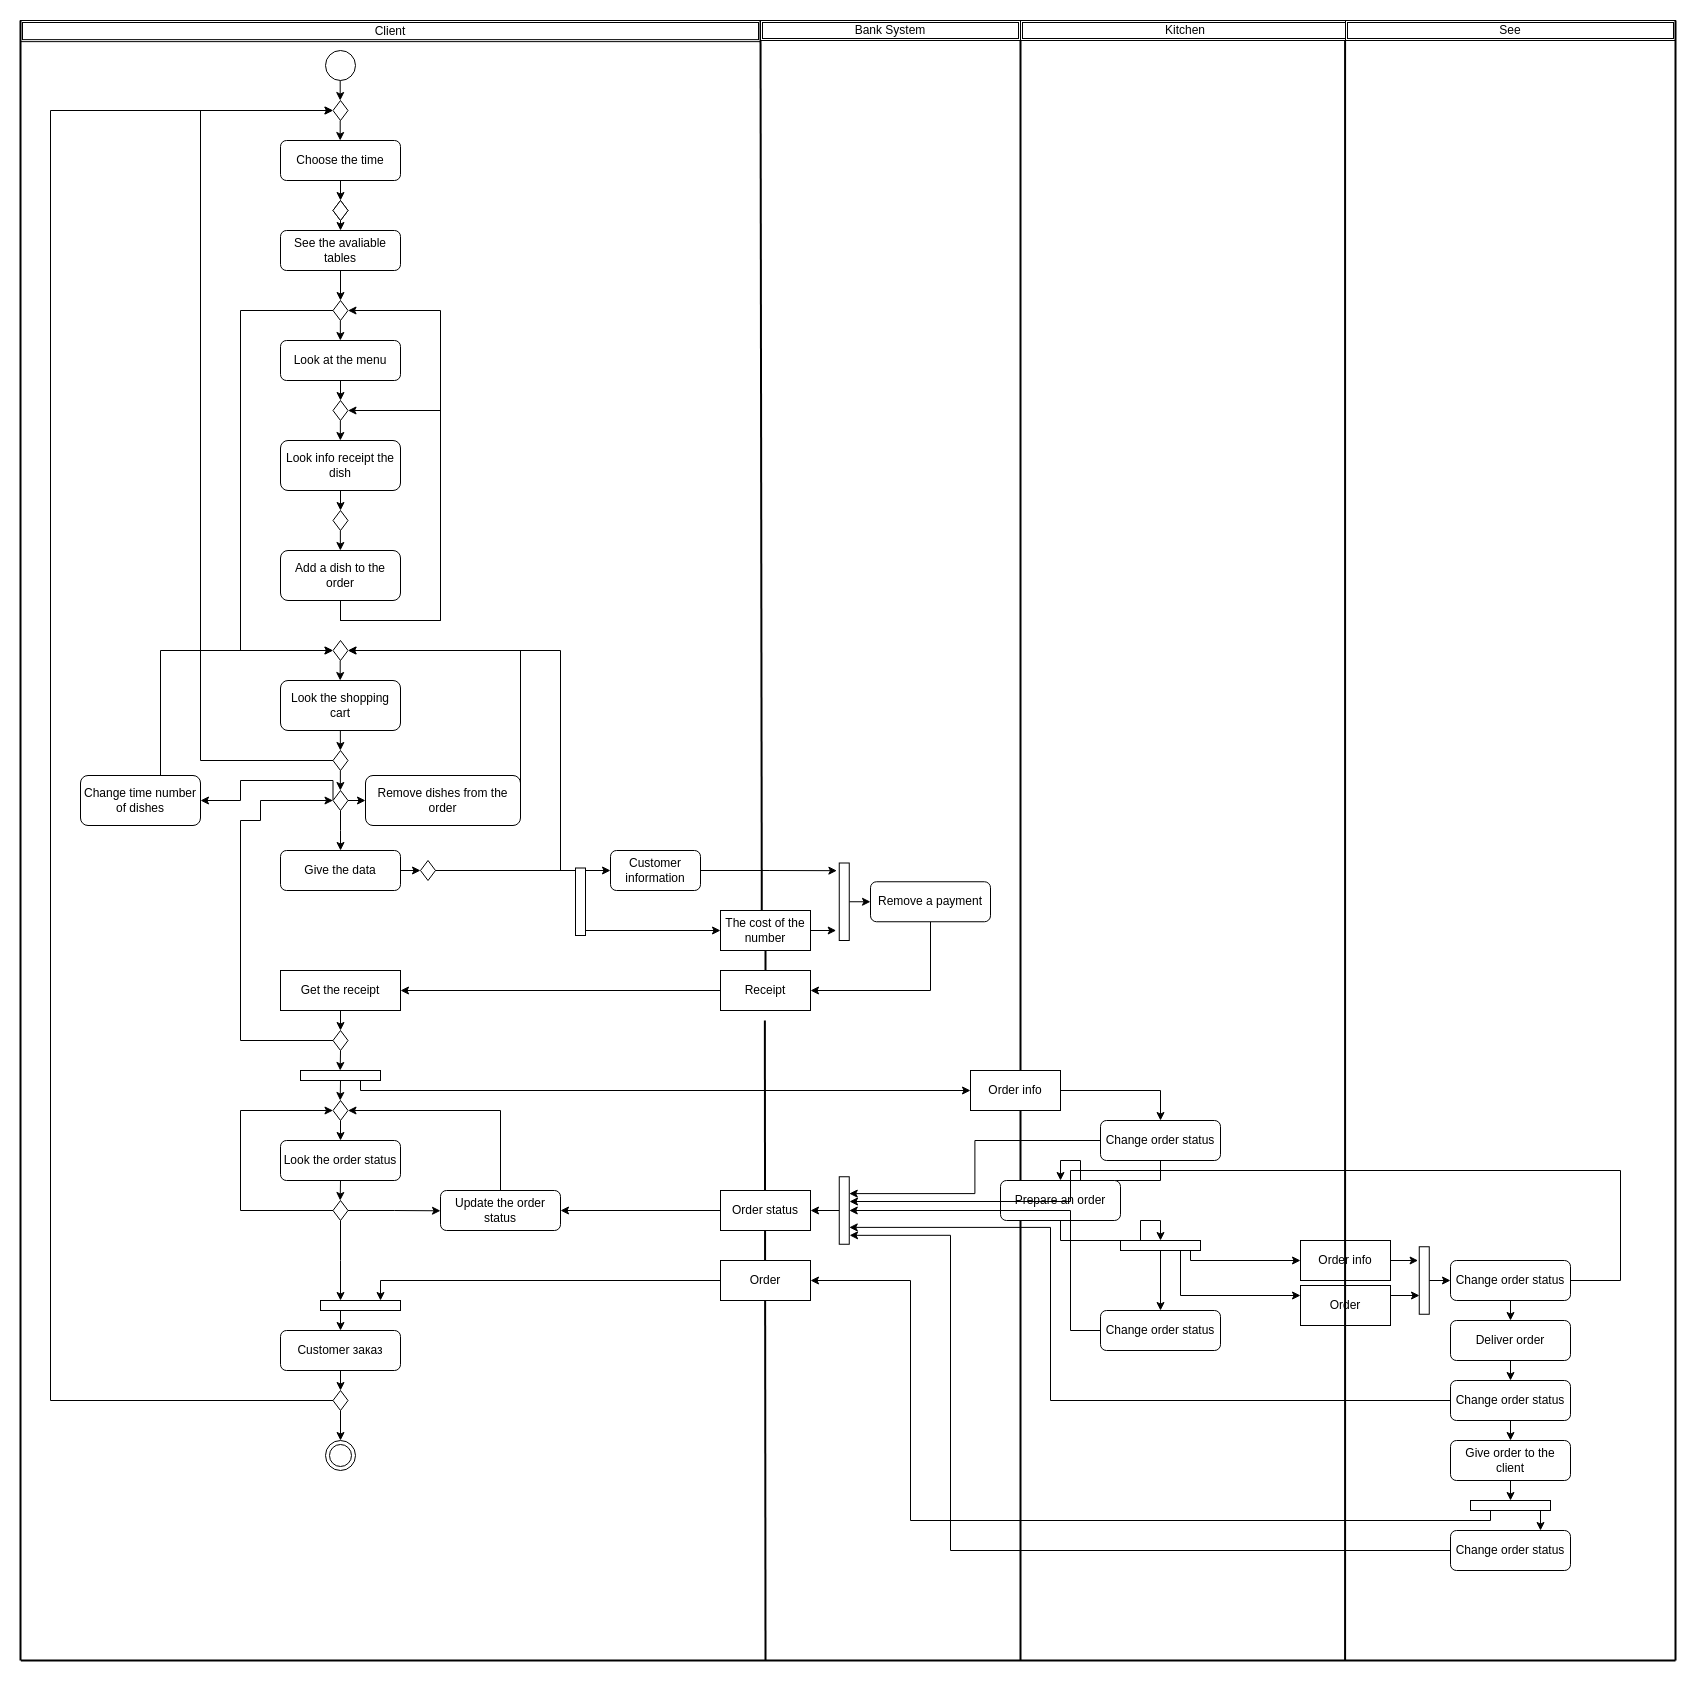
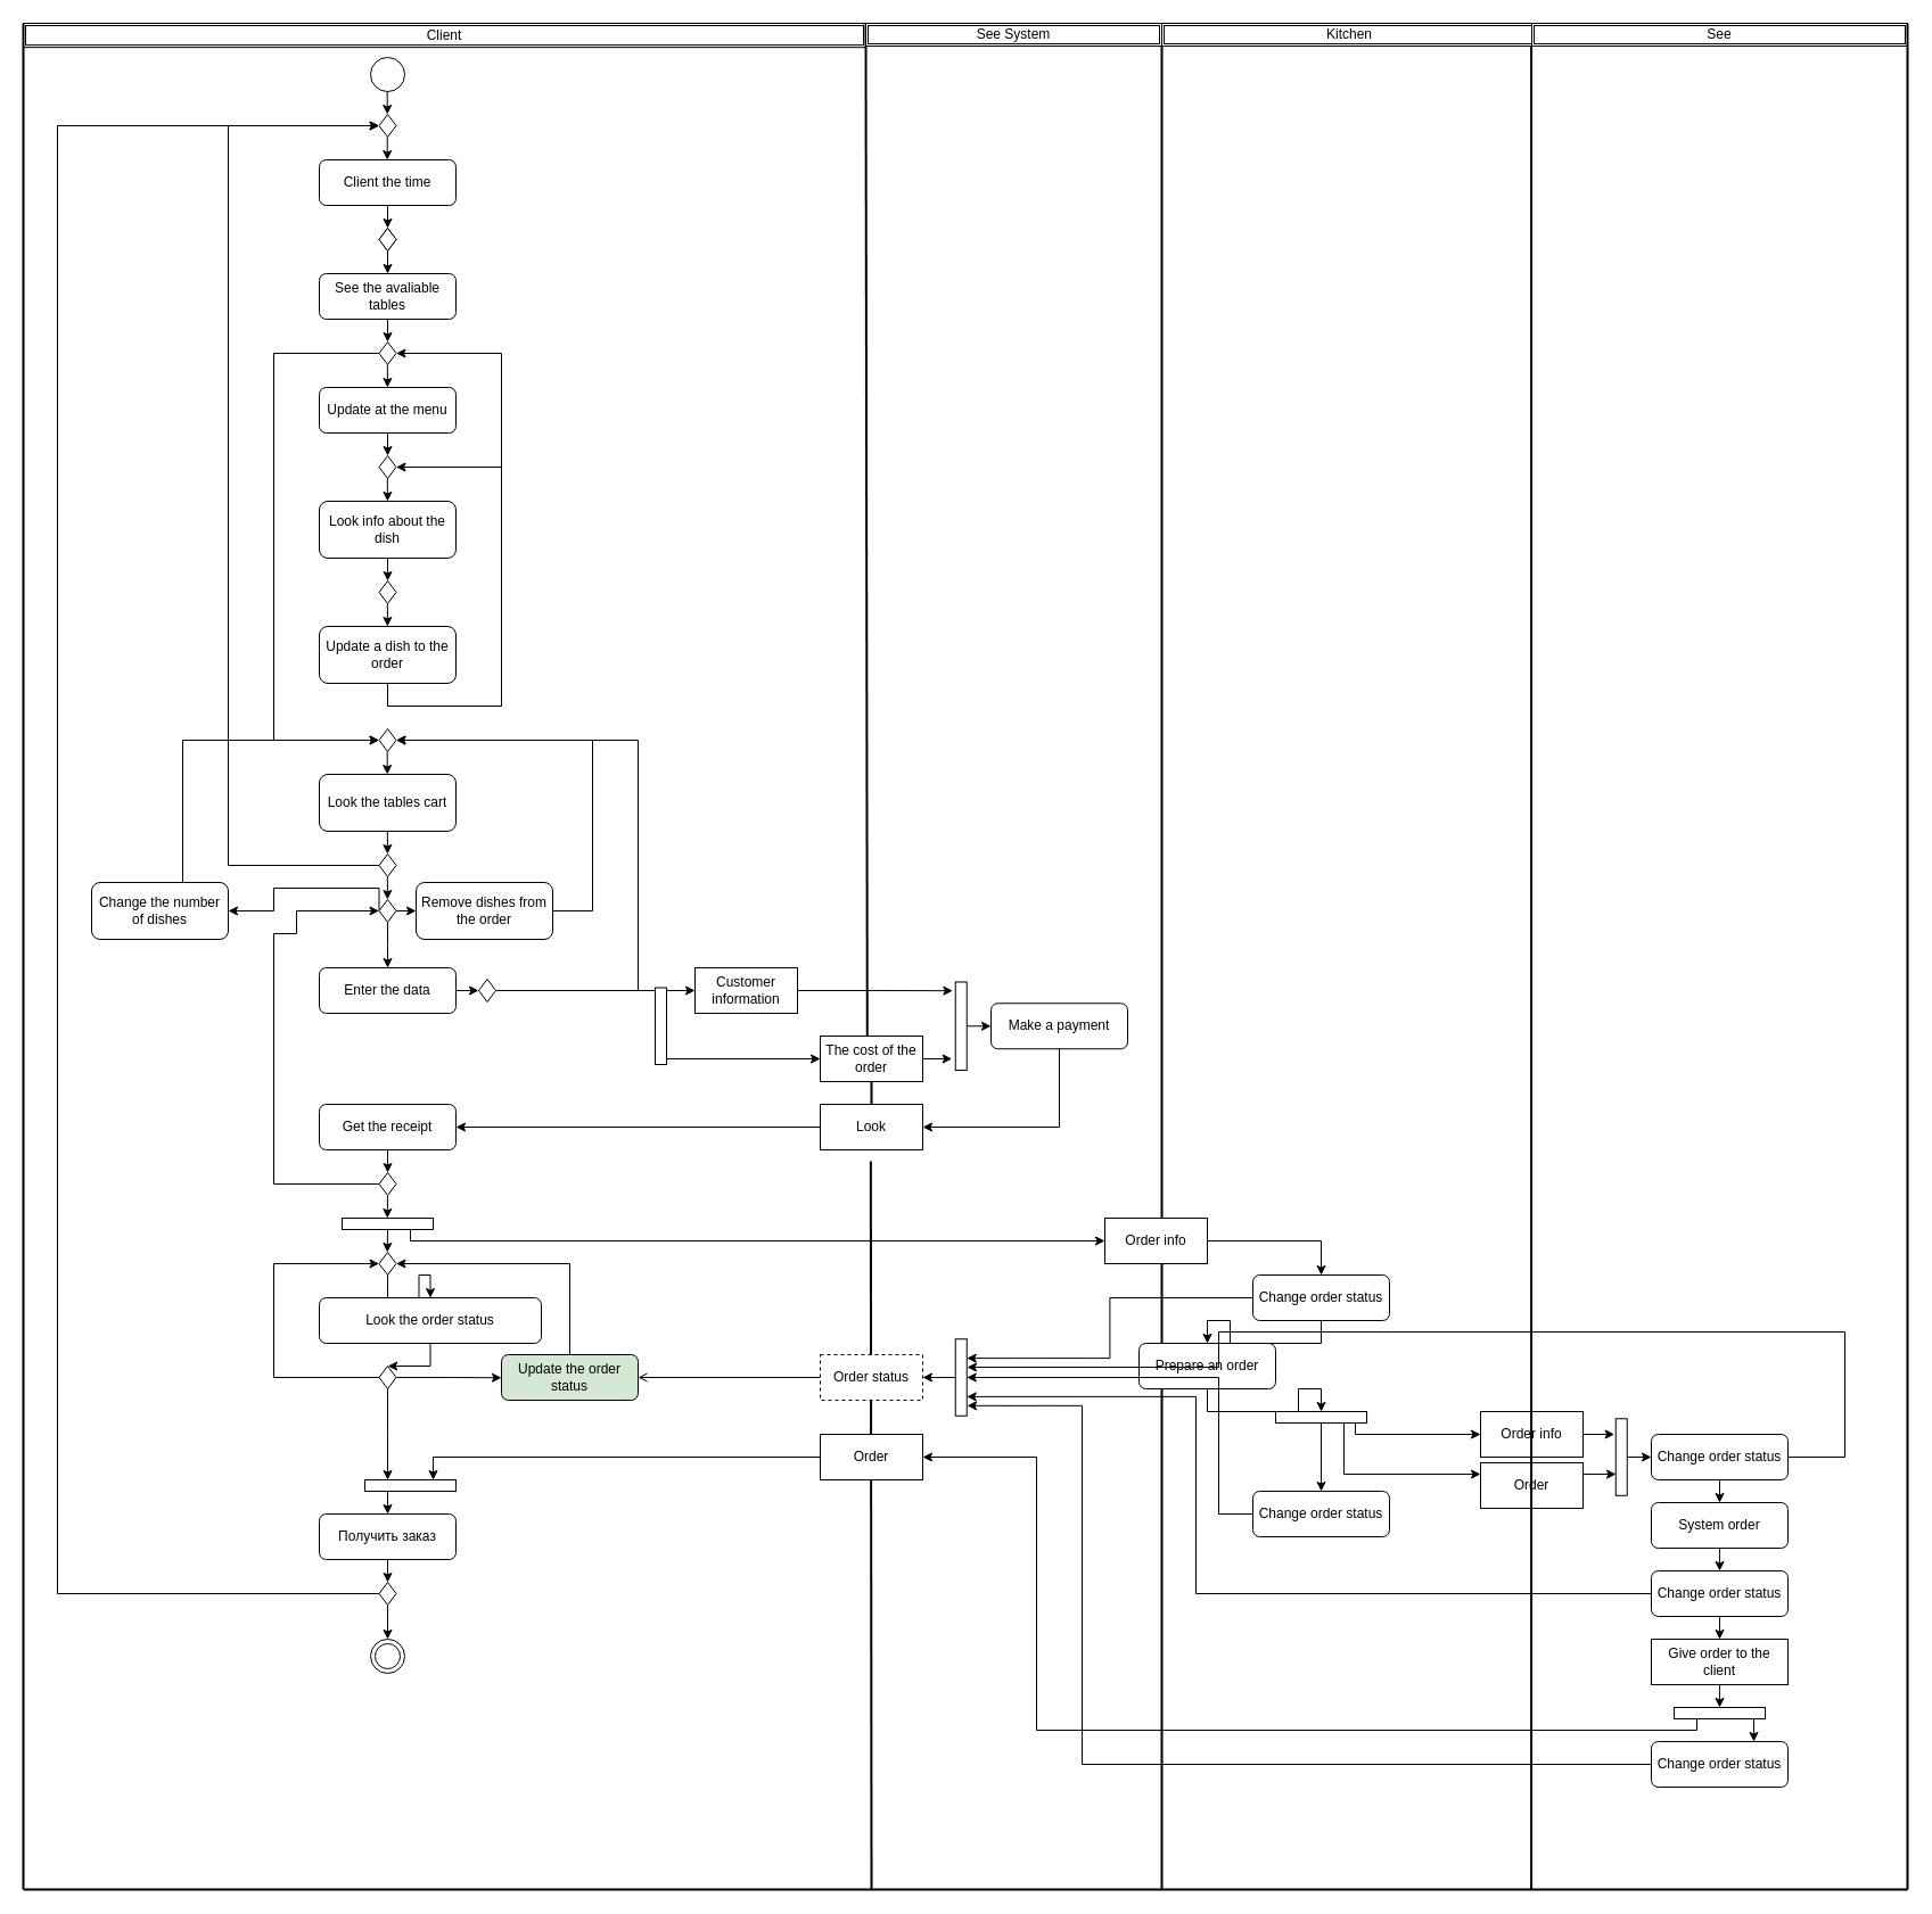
- <mxCell id="82" value="Bank System" style="shape=ext;double=1;rounded=0;whiteSpace=wrap;html=1;" vertex="1" parent="1"><mxGeometry x="760" width="260" height="20" as="geometry" y="20" /></mxCell>
+ <mxCell id="82" value="See System" style="shape=ext;double=1;rounded=0;whiteSpace=wrap;html=1;" vertex="1" parent="1"><mxGeometry x="760" width="260" height="20" as="geometry" y="20" /></mxCell>
- <mxCell id="14" value="Choose the time" style="rounded=1;whiteSpace=wrap;html=1;" vertex="1" parent="1"><mxGeometry x="280" y="140" width="120" height="40" as="geometry" /></mxCell>
+ <mxCell id="14" value="Client the time" style="rounded=1;whiteSpace=wrap;html=1;" vertex="1" parent="1"><mxGeometry x="280" y="140" width="120" height="40" as="geometry" /></mxCell>
- <mxCell id="10" value="See the avaliable tables" style="rounded=1;whiteSpace=wrap;html=1;" vertex="1" parent="1"><mxGeometry x="280" y="230" width="120" height="40" as="geometry" /></mxCell>
+ <mxCell id="10" value="See the avaliable tables" style="rounded=1;whiteSpace=wrap;html=1;" vertex="1" parent="1"><mxGeometry x="280" y="240" width="120" height="40" as="geometry" /></mxCell>
- <mxCell id="4" value="Look at the menu" style="rounded=1;whiteSpace=wrap;html=1;" vertex="1" parent="1"><mxGeometry x="280" y="340" width="120" height="40" as="geometry" /></mxCell>
+ <mxCell id="4" value="Update at the menu" style="rounded=1;whiteSpace=wrap;html=1;" vertex="1" parent="1"><mxGeometry x="280" y="340" width="120" height="40" as="geometry" /></mxCell>
- <mxCell id="5" value="Look info receipt the dish" style="rounded=1;whiteSpace=wrap;html=1;" vertex="1" parent="1"><mxGeometry x="280" y="440" width="120" height="50" as="geometry" /></mxCell>
+ <mxCell id="5" value="Look info about the dish" style="rounded=1;whiteSpace=wrap;html=1;" vertex="1" parent="1"><mxGeometry x="280" y="440" width="120" height="50" as="geometry" /></mxCell>
- <mxCell id="8" value="Add a dish to the order" style="rounded=1;whiteSpace=wrap;html=1;" vertex="1" parent="1"><mxGeometry x="280" y="550" width="120" height="50" as="geometry" /></mxCell>
+ <mxCell id="8" value="Update a dish to the order" style="rounded=1;whiteSpace=wrap;html=1;" vertex="1" parent="1"><mxGeometry x="280" y="550" width="120" height="50" as="geometry" /></mxCell>
- <mxCell id="25" value="Look the shopping cart" style="rounded=1;whiteSpace=wrap;html=1;" vertex="1" parent="1"><mxGeometry x="280" y="680" width="120" height="50" as="geometry" /></mxCell>
+ <mxCell id="25" value="Look the tables cart" style="rounded=1;whiteSpace=wrap;html=1;" vertex="1" parent="1"><mxGeometry x="280" y="680" width="120" height="50" as="geometry" /></mxCell>
- <mxCell id="40" value="Change time number of dishes" style="rounded=1;whiteSpace=wrap;html=1;" vertex="1" parent="1"><mxGeometry x="80" y="775" width="120" height="50" as="geometry" /></mxCell>
+ <mxCell id="40" value="Change the number of dishes" style="rounded=1;whiteSpace=wrap;html=1;" vertex="1" parent="1"><mxGeometry x="80" y="775" width="120" height="50" as="geometry" /></mxCell>
- <mxCell id="41" value="Remove dishes from the order" style="rounded=1;whiteSpace=wrap;html=1;" vertex="1" parent="1"><mxGeometry x="365" y="775" width="155" height="50" as="geometry" /></mxCell>
+ <mxCell id="41" value="Remove dishes from the order" style="rounded=1;whiteSpace=wrap;html=1;" vertex="1" parent="1"><mxGeometry x="365" y="775" width="120" height="50" as="geometry" /></mxCell>
- <mxCell id="44" value="Give the data" style="rounded=1;whiteSpace=wrap;html=1;" vertex="1" parent="1"><mxGeometry x="280" y="850" width="120" height="40" as="geometry" /></mxCell>
+ <mxCell id="44" value="Enter the data" style="rounded=1;whiteSpace=wrap;html=1;" vertex="1" parent="1"><mxGeometry x="280" y="850" width="120" height="40" as="geometry" /></mxCell>
- <mxCell id="48" value="Сustomer information" style="whiteSpace=wrap;html=1;rounded=1;" vertex="1" parent="1"><mxGeometry x="610" y="850" width="90" height="40" as="geometry" /></mxCell>
+ <mxCell id="48" value="Сustomer information" style="rounded=0;whiteSpace=wrap;html=1;" vertex="1" parent="1"><mxGeometry x="610" y="850" width="90" height="40" as="geometry" /></mxCell>
- <mxCell id="57" value="Remove a payment" style="rounded=1;whiteSpace=wrap;html=1;" vertex="1" parent="1"><mxGeometry x="870" y="881.25" width="120" height="40" as="geometry" /></mxCell>
+ <mxCell id="57" value="Make a payment" style="rounded=1;whiteSpace=wrap;html=1;" vertex="1" parent="1"><mxGeometry x="870" y="881.25" width="120" height="40" as="geometry" /></mxCell>
- <mxCell id="51" value="The cost of the number" style="rounded=0;whiteSpace=wrap;html=1;" vertex="1" parent="1"><mxGeometry x="720" y="910" width="90" height="40" as="geometry" /></mxCell>
+ <mxCell id="51" value="The cost of the order" style="rounded=0;whiteSpace=wrap;html=1;" vertex="1" parent="1"><mxGeometry x="720" y="910" width="90" height="40" as="geometry" /></mxCell>
- <mxCell id="61" value="Get the receipt" style="whiteSpace=wrap;html=1;rounded=0;" vertex="1" parent="1"><mxGeometry x="280" y="970" width="120" height="40" as="geometry" /></mxCell>
+ <mxCell id="61" value="Get the receipt" style="rounded=1;whiteSpace=wrap;html=1;" vertex="1" parent="1"><mxGeometry x="280" y="970" width="120" height="40" as="geometry" /></mxCell>
- <mxCell id="53" value="Receipt" style="rounded=0;whiteSpace=wrap;html=1;" vertex="1" parent="1"><mxGeometry x="720" y="970" width="90" height="40" as="geometry" /></mxCell>
+ <mxCell id="53" value="Look" style="rounded=0;whiteSpace=wrap;html=1;" vertex="1" parent="1"><mxGeometry x="720" y="970" width="90" height="40" as="geometry" /></mxCell>
- <mxCell id="71" value="Look the order status" style="rounded=1;whiteSpace=wrap;html=1;" vertex="1" parent="1"><mxGeometry x="280" y="1140" width="120" height="40" as="geometry" /></mxCell>
+ <mxCell id="71" value="Look the order status" style="rounded=1;whiteSpace=wrap;html=1;" vertex="1" parent="1"><mxGeometry x="280" y="1140" width="195" height="40" as="geometry" /></mxCell>
- <mxCell id="77" value="Update the order status" style="rounded=1;whiteSpace=wrap;html=1;" vertex="1" parent="1"><mxGeometry x="440" y="1190" width="120" height="40" as="geometry" /></mxCell>
+ <mxCell id="77" value="Update the order status" style="rounded=1;whiteSpace=wrap;html=1;fillColor=#d5e8d4;" vertex="1" parent="1"><mxGeometry x="440" y="1190" width="120" height="40" as="geometry" /></mxCell>
- <mxCell id="83" style="edgeStyle=orthogonalEdgeStyle;rounded=0;orthogonalLoop=1;jettySize=auto;html=1;exitX=0;exitY=0.5;exitDx=0;exitDy=0;entryX=1;entryY=0.5;entryDx=0;entryDy=0;" edge="1" parent="1" source="84" target="77"><mxGeometry relative="1" as="geometry" /></mxCell>
+ <mxCell id="83" style="edgeStyle=orthogonalEdgeStyle;rounded=0;orthogonalLoop=1;jettySize=auto;html=1;exitX=0;exitY=0.5;exitDx=0;exitDy=0;entryX=1;entryY=0.5;entryDx=0;entryDy=0;endArrow=open;" edge="1" parent="1" source="84" target="77"><mxGeometry relative="1" as="geometry" /></mxCell>
- <mxCell id="84" value="Order status" style="rounded=0;whiteSpace=wrap;html=1;" vertex="1" parent="1"><mxGeometry x="720" y="1190" width="90" height="40" as="geometry" /></mxCell>
+ <mxCell id="84" value="Order status" style="rounded=0;whiteSpace=wrap;html=1;dashed=1;" vertex="1" parent="1"><mxGeometry x="720" y="1190" width="90" height="40" as="geometry" /></mxCell>
- <mxCell id="119" value="Deliver order" style="rounded=1;whiteSpace=wrap;html=1;" vertex="1" parent="1"><mxGeometry x="1450" y="1320" width="120" height="40" as="geometry" /></mxCell>
+ <mxCell id="119" value="System order" style="rounded=1;whiteSpace=wrap;html=1;" vertex="1" parent="1"><mxGeometry x="1450" y="1320" width="120" height="40" as="geometry" /></mxCell>
- <mxCell id="90" value="Сustomer заказ" style="rounded=1;whiteSpace=wrap;html=1;" vertex="1" parent="1"><mxGeometry x="280" y="1330" width="120" height="40" as="geometry" /></mxCell>
+ <mxCell id="90" value="Получить заказ" style="rounded=1;whiteSpace=wrap;html=1;" vertex="1" parent="1"><mxGeometry x="280" y="1330" width="120" height="40" as="geometry" /></mxCell>
- <mxCell id="124" value="Give order to the client" style="rounded=1;whiteSpace=wrap;html=1;" vertex="1" parent="1"><mxGeometry x="1450" y="1440" width="120" height="40" as="geometry" /></mxCell>
+ <mxCell id="124" value="Give order to the client" style="whiteSpace=wrap;html=1;rounded=0;" vertex="1" parent="1"><mxGeometry x="1450" y="1440" width="120" height="40" as="geometry" /></mxCell>
